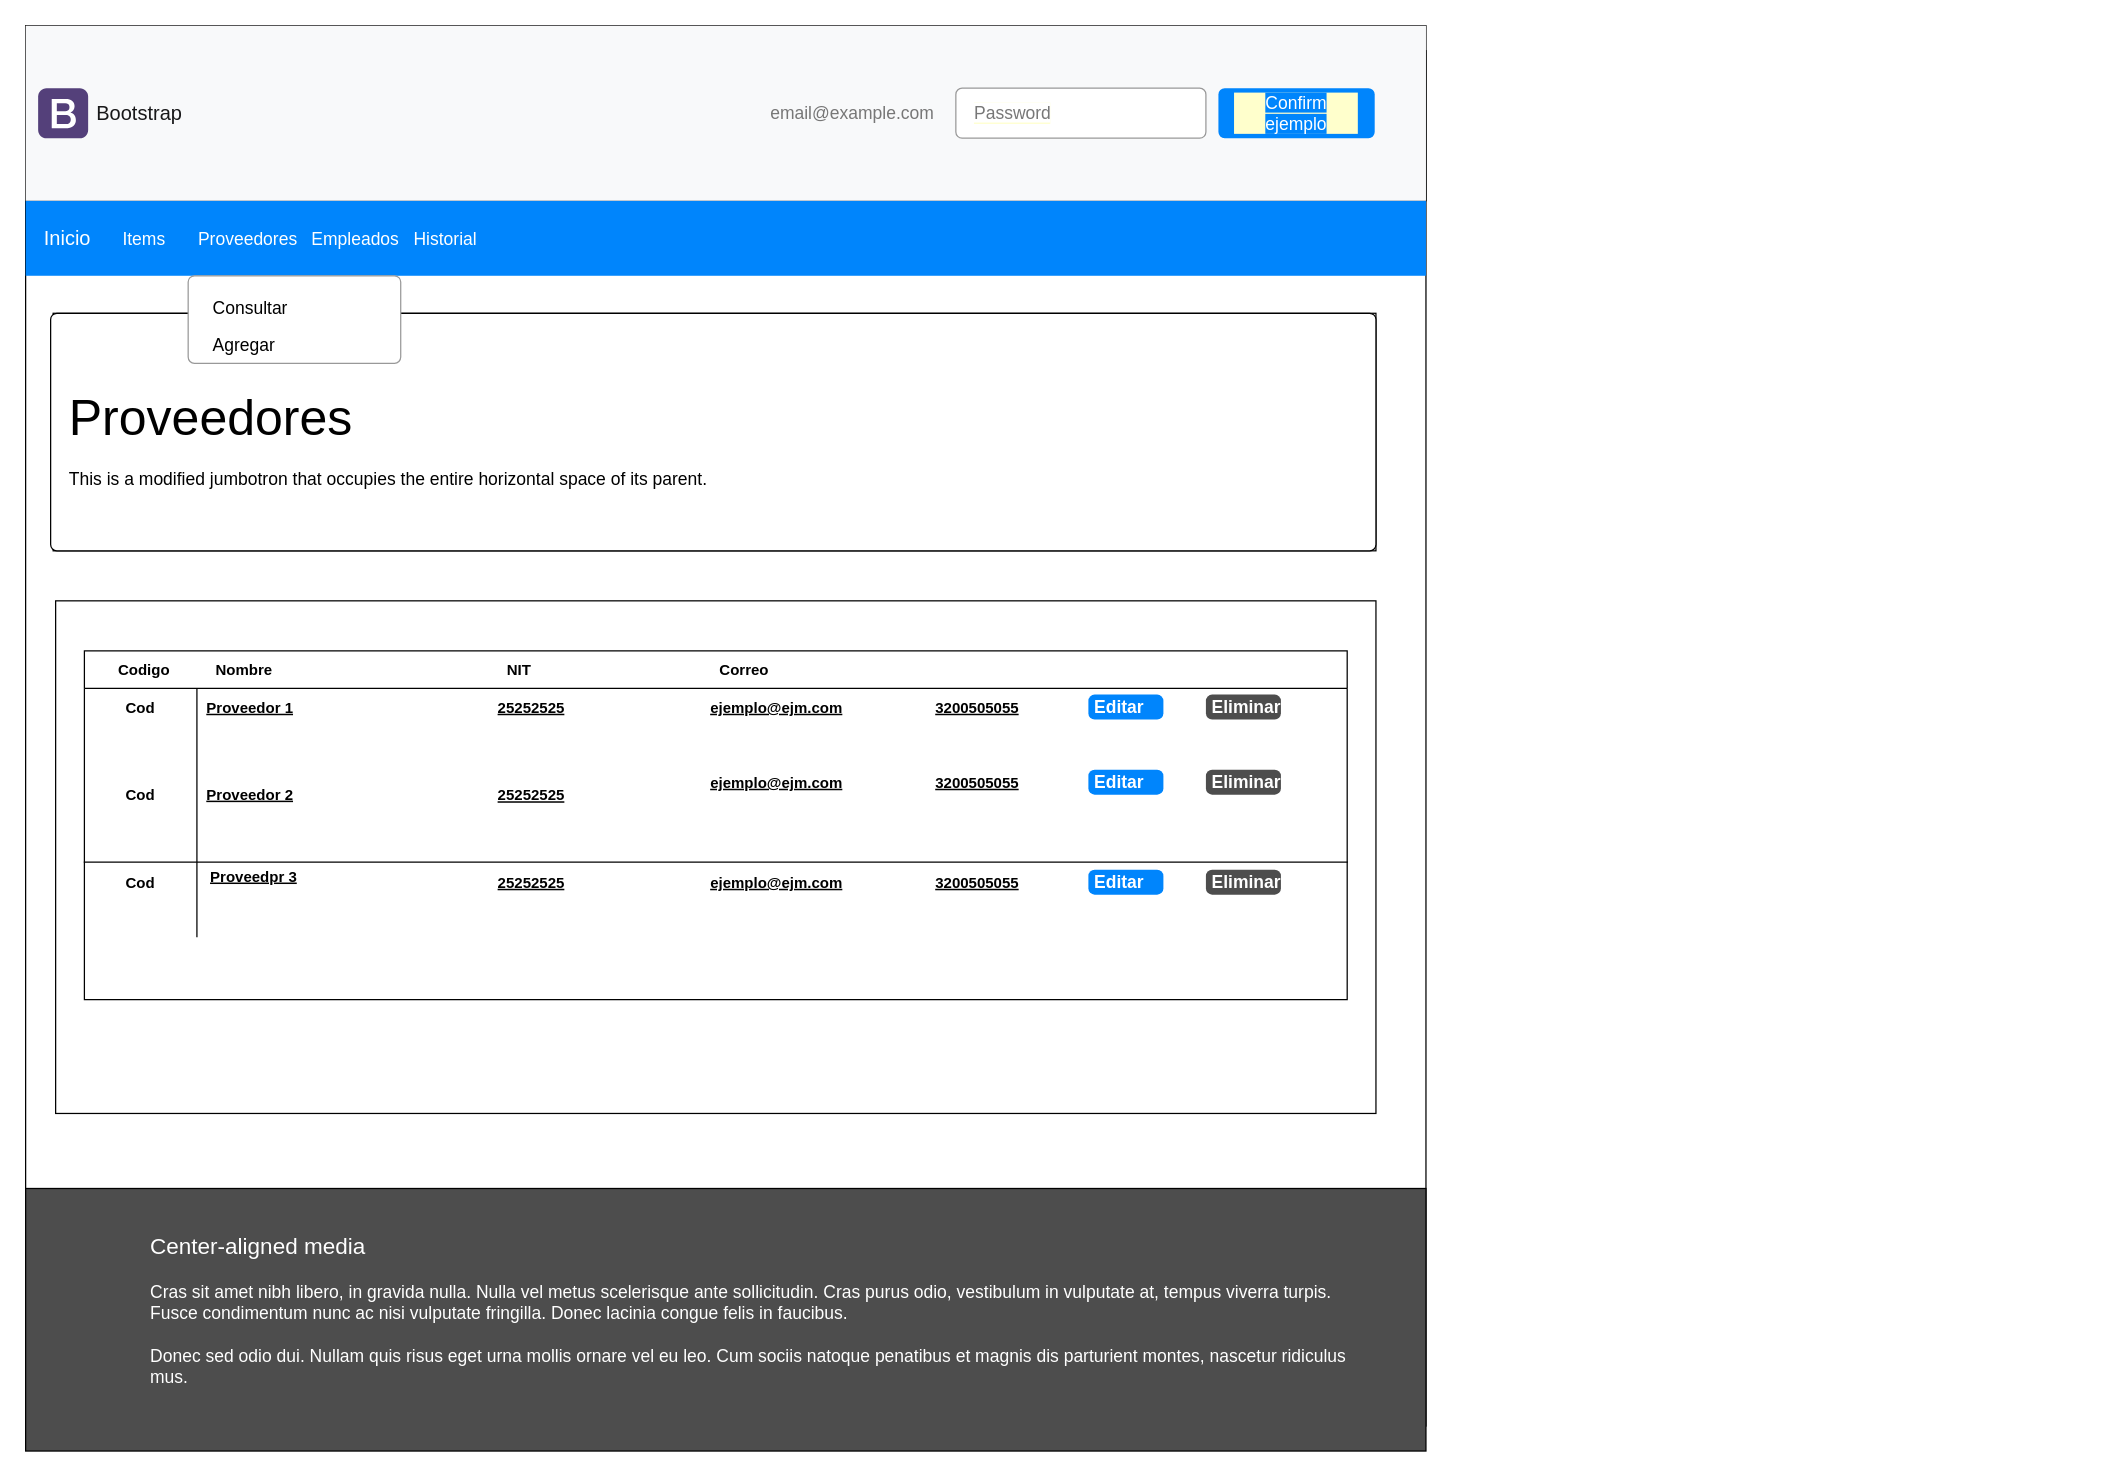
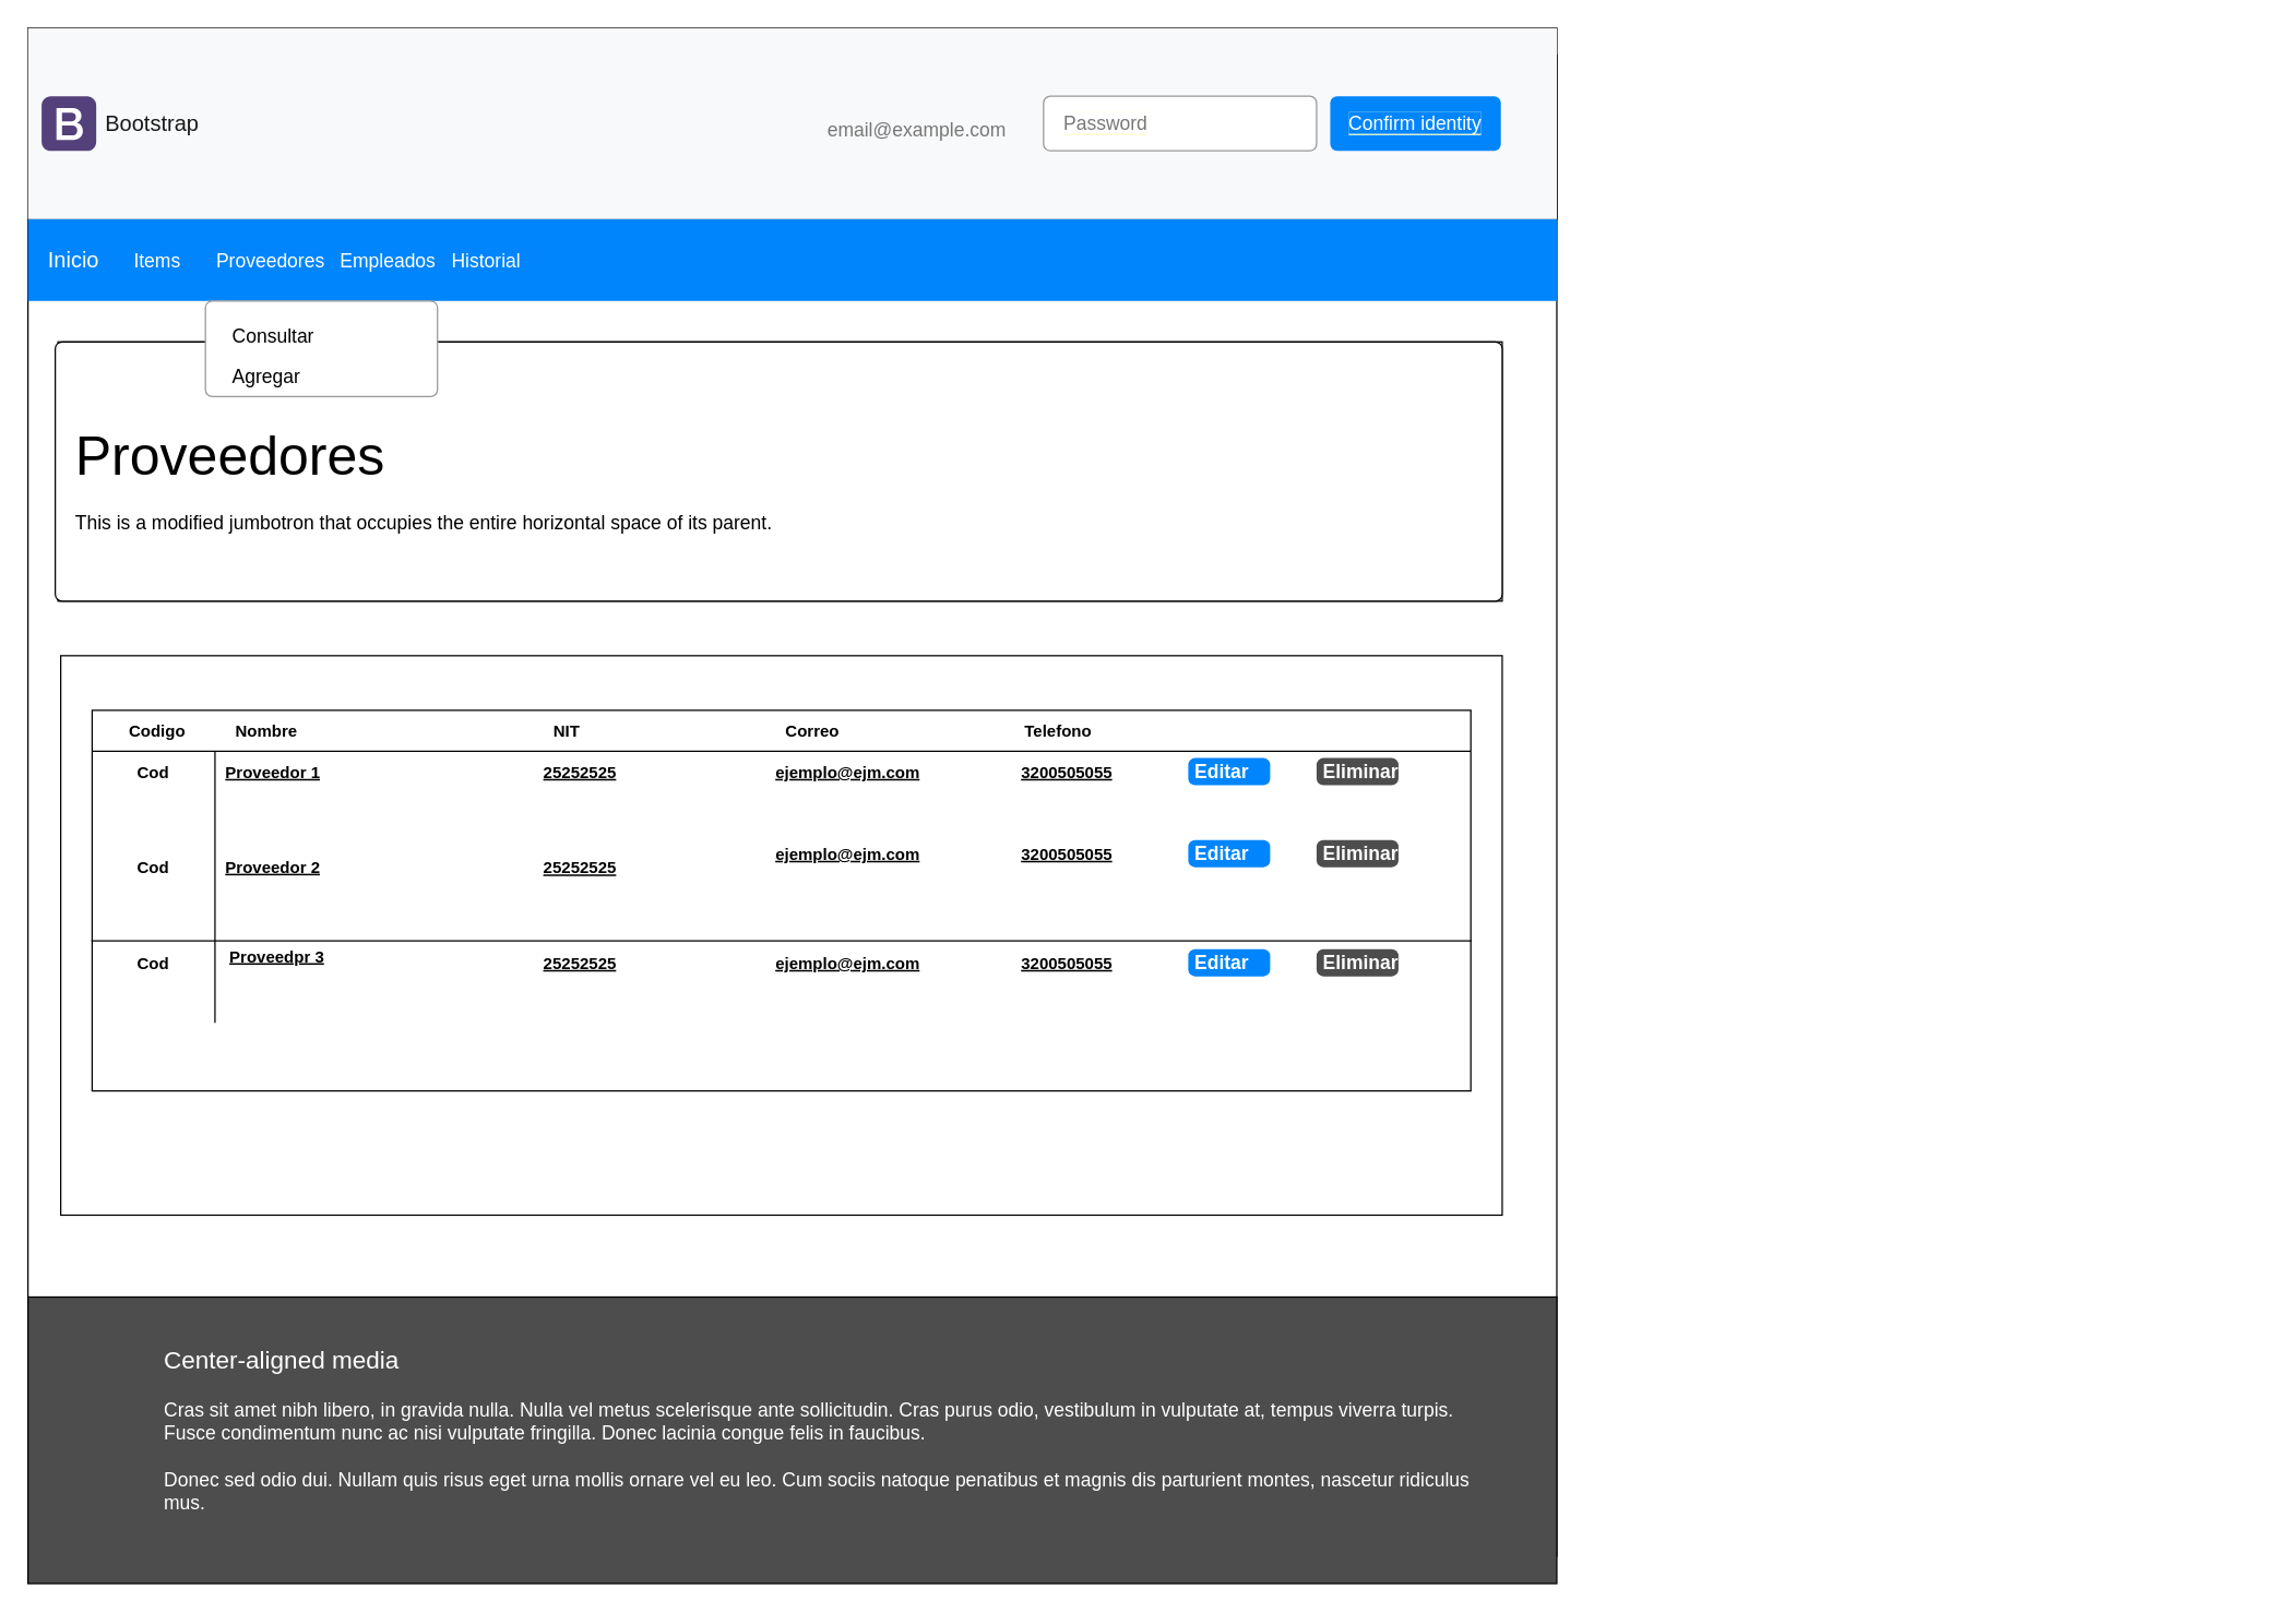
- <mxCell id="14" value="email@example.com" style="strokeColor=none;fillColor=none;fontColor=#777777;whiteSpace=wrap;align=left;verticalAlign=middle;fontStyle=0;fontSize=14;labelBackgroundColor=none;" parent="12" vertex="1"><mxGeometry x="594" y="50" width="150" height="40" as="geometry" /></mxCell>
+ <mxCell id="14" value="email@example.com" style="strokeColor=none;fillColor=none;fontColor=#777777;whiteSpace=wrap;align=left;verticalAlign=middle;fontStyle=0;fontSize=14;labelBackgroundColor=none;" parent="12" vertex="1"><mxGeometry x="584" y="55" width="150" height="40" as="geometry" /></mxCell>
- <mxCell id="16" value="&lt;span style=&quot;background-color: rgb(0, 133, 252);&quot;&gt;Confirm ejemplo&lt;/span&gt;" style="html=1;shadow=0;dashed=0;shape=mxgraph.bootstrap.rrect;rSize=5;strokeColor=none;fillColor=#0085FC;fontColor=#ffffff;whiteSpace=wrap;align=center;verticalAlign=middle;fontStyle=0;fontSize=14;spacing=14;labelBackgroundColor=#FFFFCC;" parent="12" vertex="1"><mxGeometry x="954" y="50" width="125" height="40" as="geometry" /></mxCell>
+ <mxCell id="16" value="&lt;span style=&quot;background-color: rgb(0, 133, 252);&quot;&gt;Confirm identity&lt;/span&gt;" style="html=1;shadow=0;dashed=0;shape=mxgraph.bootstrap.rrect;rSize=5;strokeColor=none;fillColor=#0085FC;fontColor=#ffffff;whiteSpace=wrap;align=center;verticalAlign=middle;fontStyle=0;fontSize=14;spacing=14;labelBackgroundColor=#FFFFCC;" parent="12" vertex="1"><mxGeometry x="954" y="50" width="125" height="40" as="geometry" /></mxCell>
+ <mxCell id="39" value="Telefono" style="shape=partialRectangle;connectable=0;fillColor=none;top=0;left=0;bottom=0;right=0;fontStyle=1;overflow=hidden;" parent="1" vertex="1"><mxGeometry x="730" y="520" width="90" height="30" as="geometry"><mxRectangle width="90" height="30" as="alternateBounds" /></mxGeometry></mxCell>
